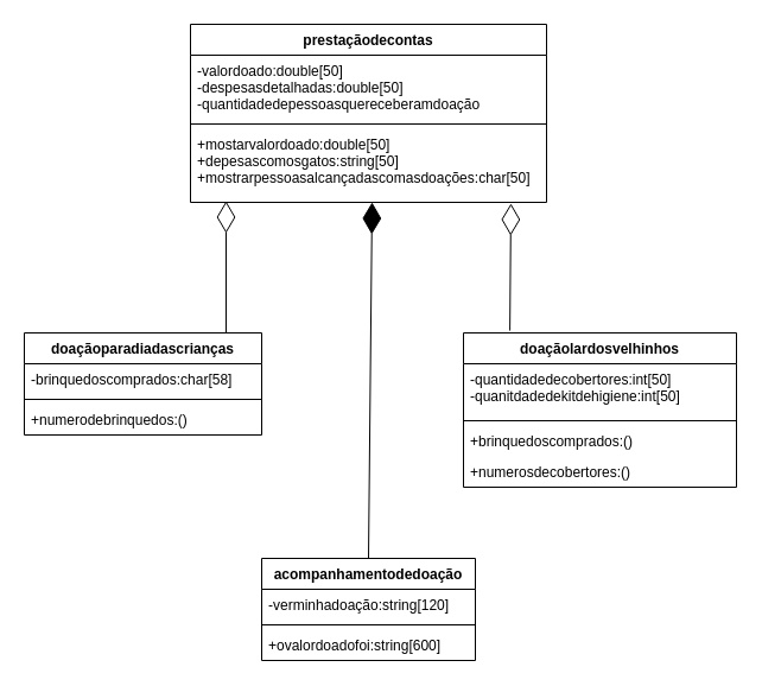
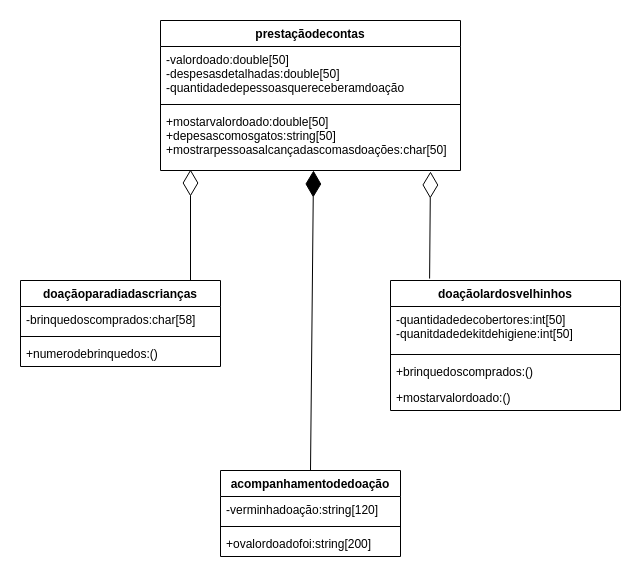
- <mxCell id="16" value="+numerosdecobertores:()" style="text;strokeColor=none;fillColor=none;align=left;verticalAlign=top;spacingLeft=4;spacingRight=4;overflow=hidden;rotatable=0;points=[[0,0.5],[1,0.5]];portConstraint=eastwest;" vertex="1" parent="12"><mxGeometry y="104" width="230" height="26" as="geometry" /></mxCell>
+ <mxCell id="16" value="+mostarvalordoado:()" style="text;strokeColor=none;fillColor=none;align=left;verticalAlign=top;spacingLeft=4;spacingRight=4;overflow=hidden;rotatable=0;points=[[0,0.5],[1,0.5]];portConstraint=eastwest;" vertex="1" parent="12"><mxGeometry y="104" width="230" height="26" as="geometry" /></mxCell>
- <mxCell id="20" value="+ovalordoadofoi:string[600]" style="text;strokeColor=none;fillColor=none;align=left;verticalAlign=top;spacingLeft=4;spacingRight=4;overflow=hidden;rotatable=0;points=[[0,0.5],[1,0.5]];portConstraint=eastwest;" vertex="1" parent="17"><mxGeometry y="60" width="180" height="26" as="geometry" /></mxCell>
+ <mxCell id="20" value="+ovalordoadofoi:string[200]" style="text;strokeColor=none;fillColor=none;align=left;verticalAlign=top;spacingLeft=4;spacingRight=4;overflow=hidden;rotatable=0;points=[[0,0.5],[1,0.5]];portConstraint=eastwest;" vertex="1" parent="17"><mxGeometry y="60" width="180" height="26" as="geometry" /></mxCell>
